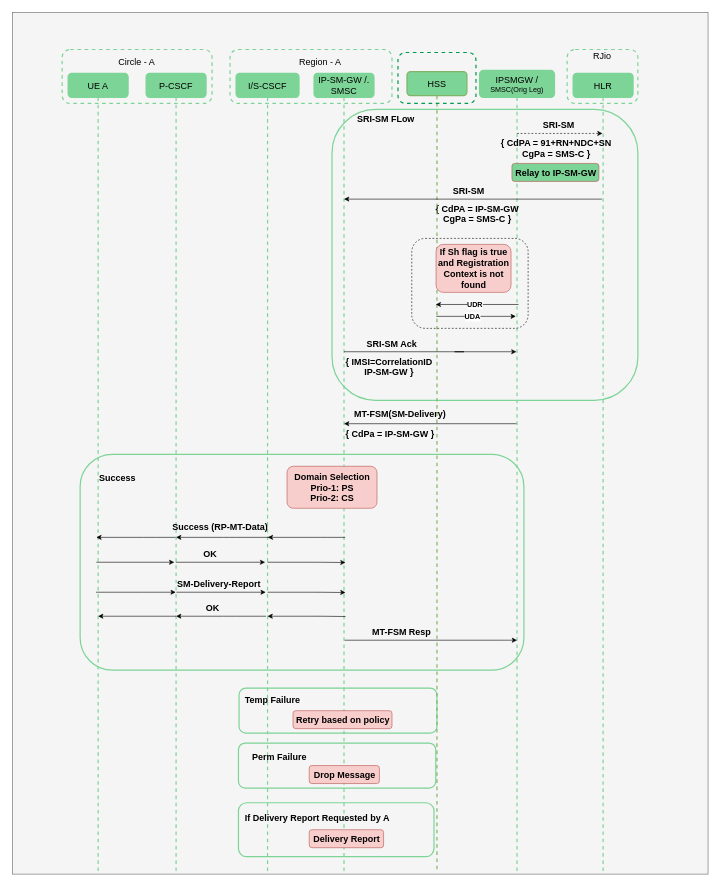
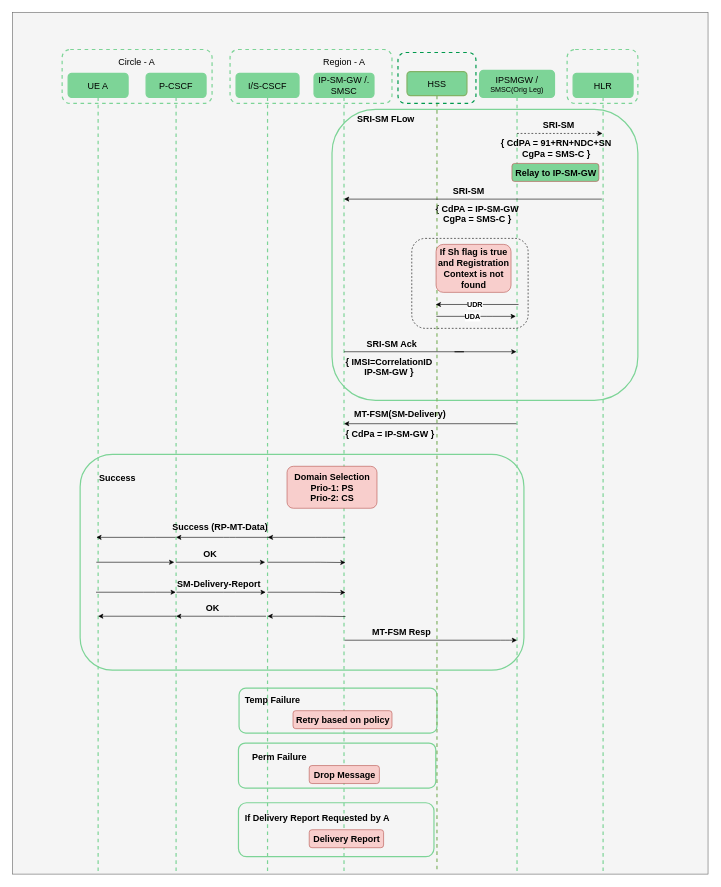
- <mxCell id="23" value="&lt;font style=&quot;font-size: 15px&quot;&gt;RJio&lt;/font&gt;" style="text;html=1;strokeColor=none;fillColor=none;align=center;verticalAlign=middle;whiteSpace=wrap;rounded=0;shadow=0;glass=0;dashed=1;comic=0;" parent="1" vertex="1"><mxGeometry x="955" y="82" width="97" height="20" as="geometry" /></mxCell>
- <mxCell id="19" value="&lt;font style=&quot;font-size: 15px&quot;&gt;Region - A&lt;/font&gt;" style="text;html=1;strokeColor=none;fillColor=none;align=center;verticalAlign=middle;whiteSpace=wrap;rounded=0;shadow=0;glass=0;dashed=1;comic=0;" parent="1" vertex="1"><mxGeometry x="484.5" y="92" width="97" height="20" as="geometry" /></mxCell>
+ <mxCell id="19" value="&lt;font style=&quot;font-size: 15px&quot;&gt;Region - A&lt;/font&gt;" style="text;html=1;strokeColor=none;fillColor=none;align=center;verticalAlign=middle;whiteSpace=wrap;rounded=0;shadow=0;glass=0;dashed=1;comic=0;" parent="1" vertex="1"><mxGeometry x="524.5" y="92" width="97" height="20" as="geometry" /></mxCell>
